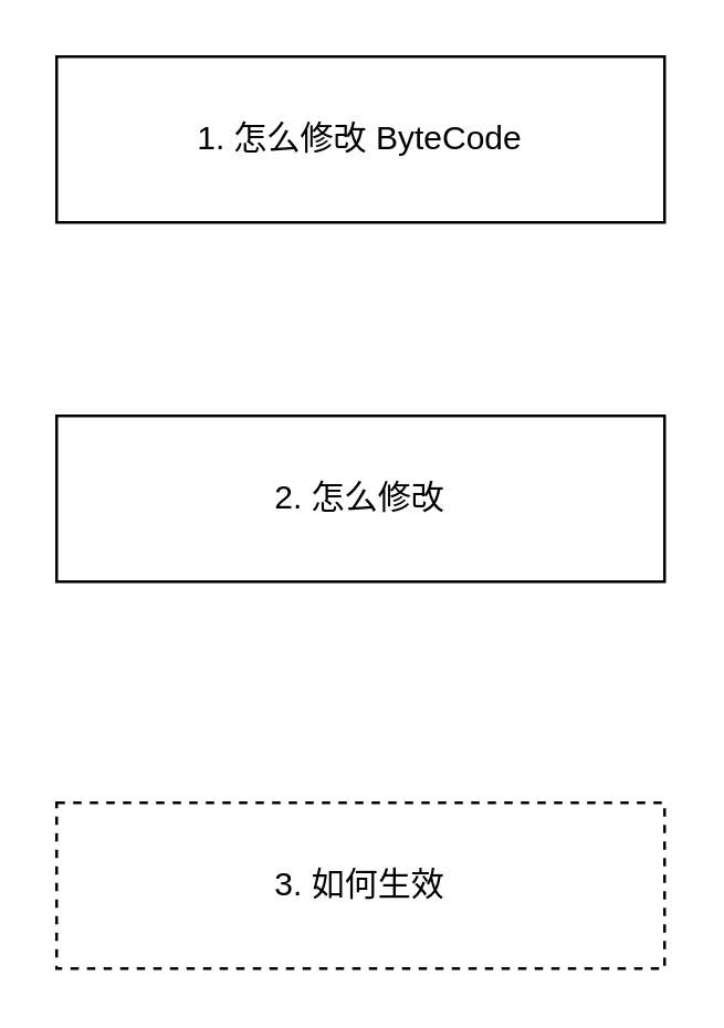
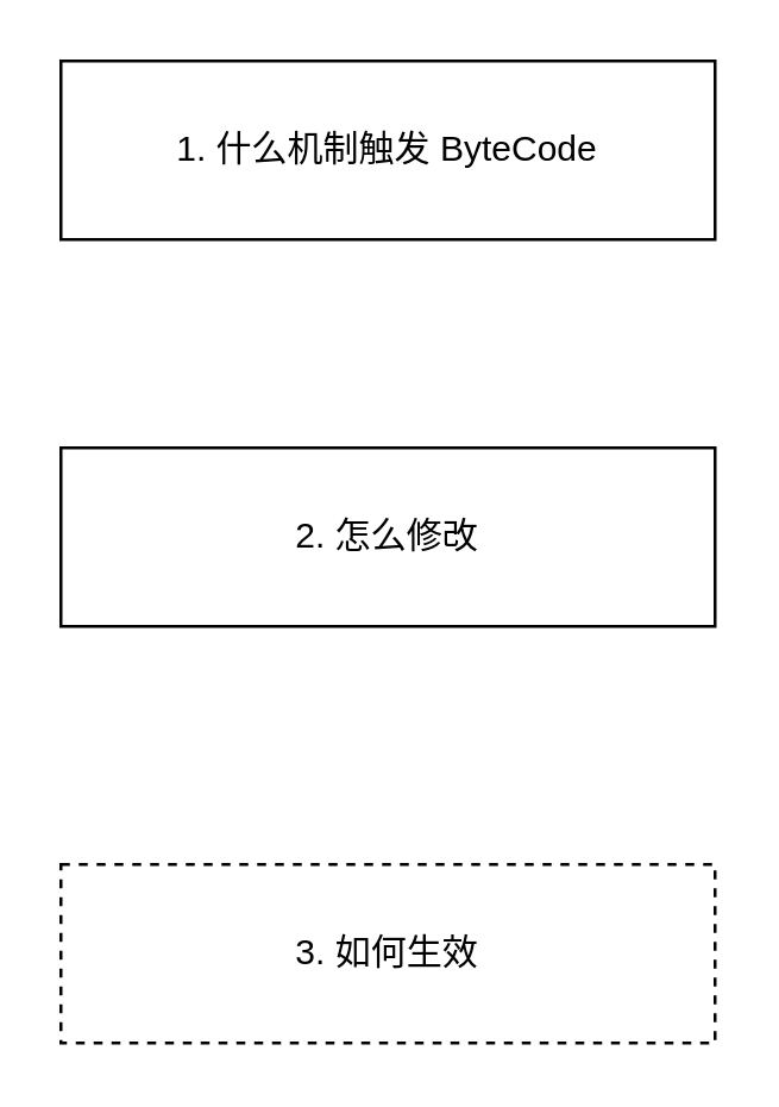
- <mxCell id="2" value="1. 怎么修改 ByteCode" style="rounded=0;whiteSpace=wrap;html=1;" parent="1" vertex="1"><mxGeometry x="20" y="20" width="220" height="60" as="geometry" /></mxCell>
+ <mxCell id="2" value="1. 什么机制触发 ByteCode" style="rounded=0;whiteSpace=wrap;html=1;" parent="1" vertex="1"><mxGeometry x="20" y="20" width="220" height="60" as="geometry" /></mxCell>
